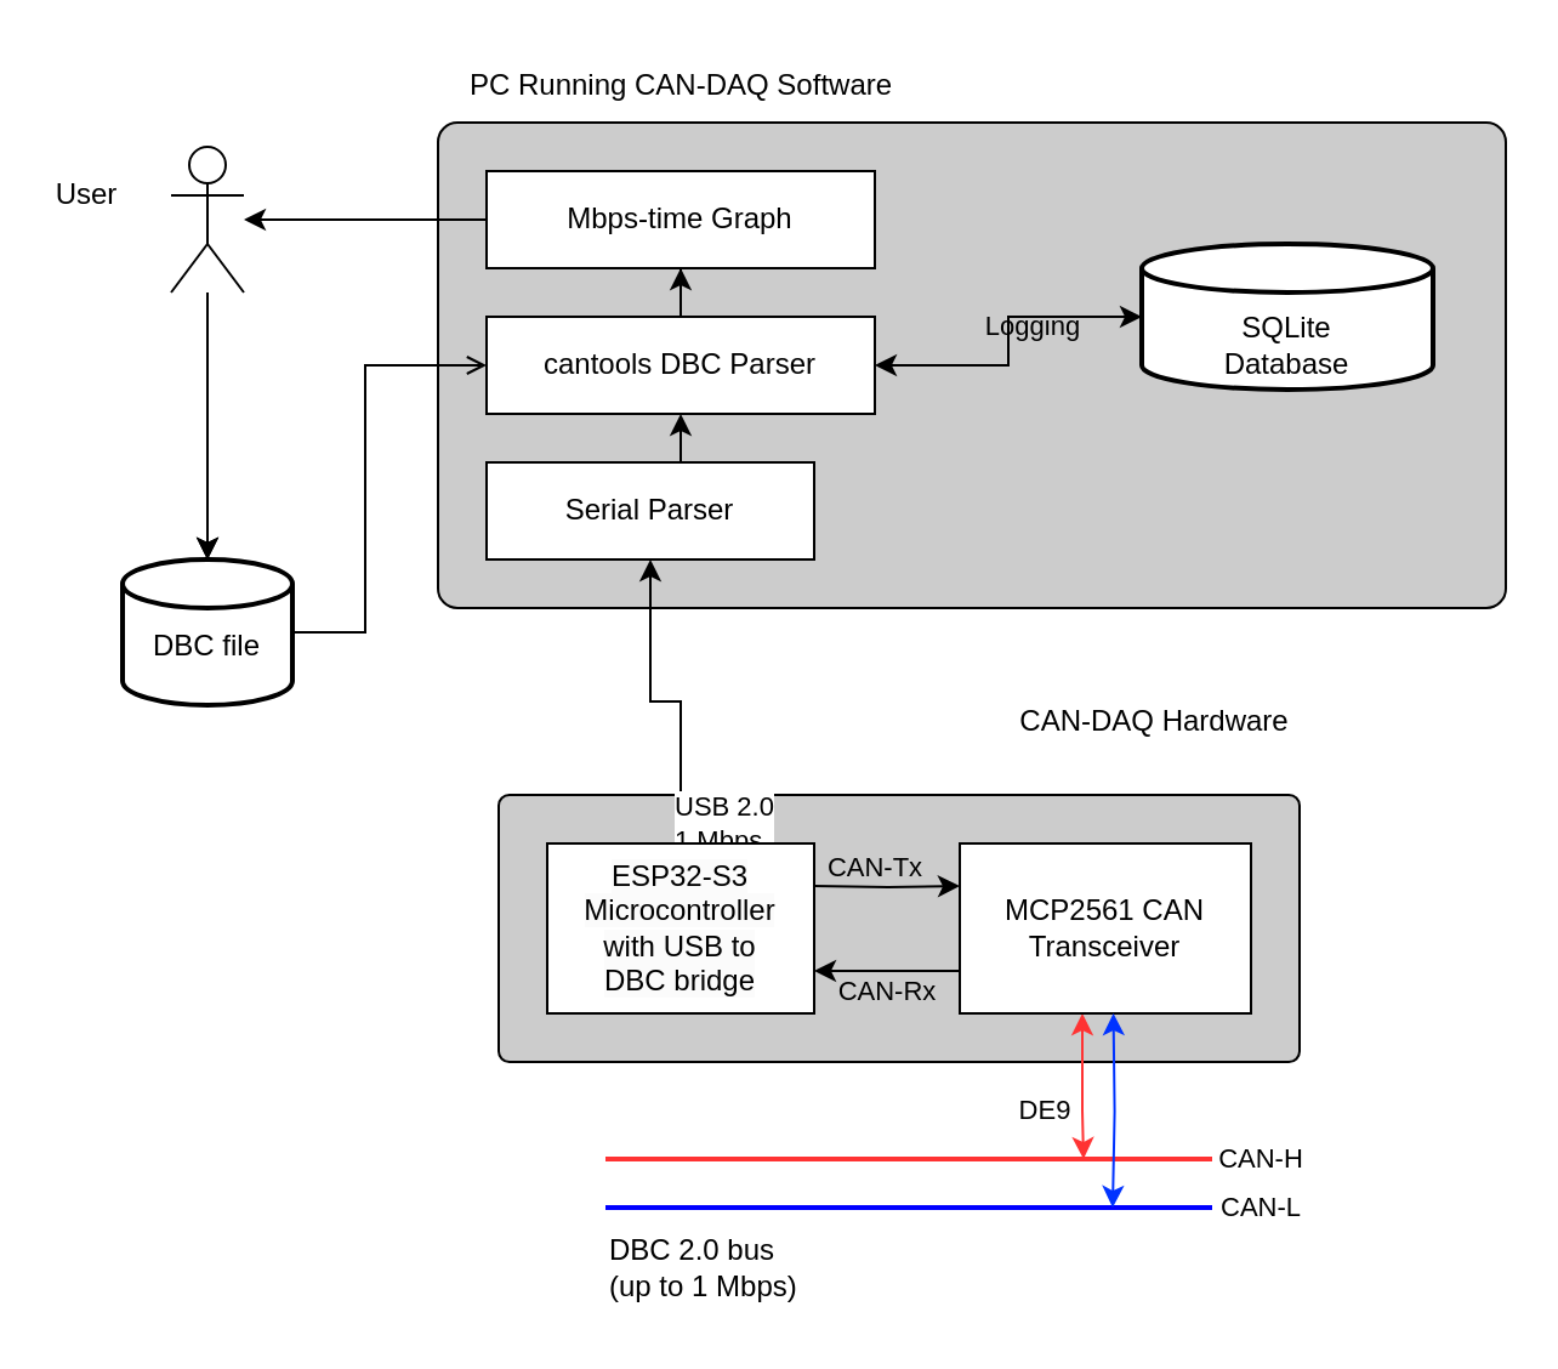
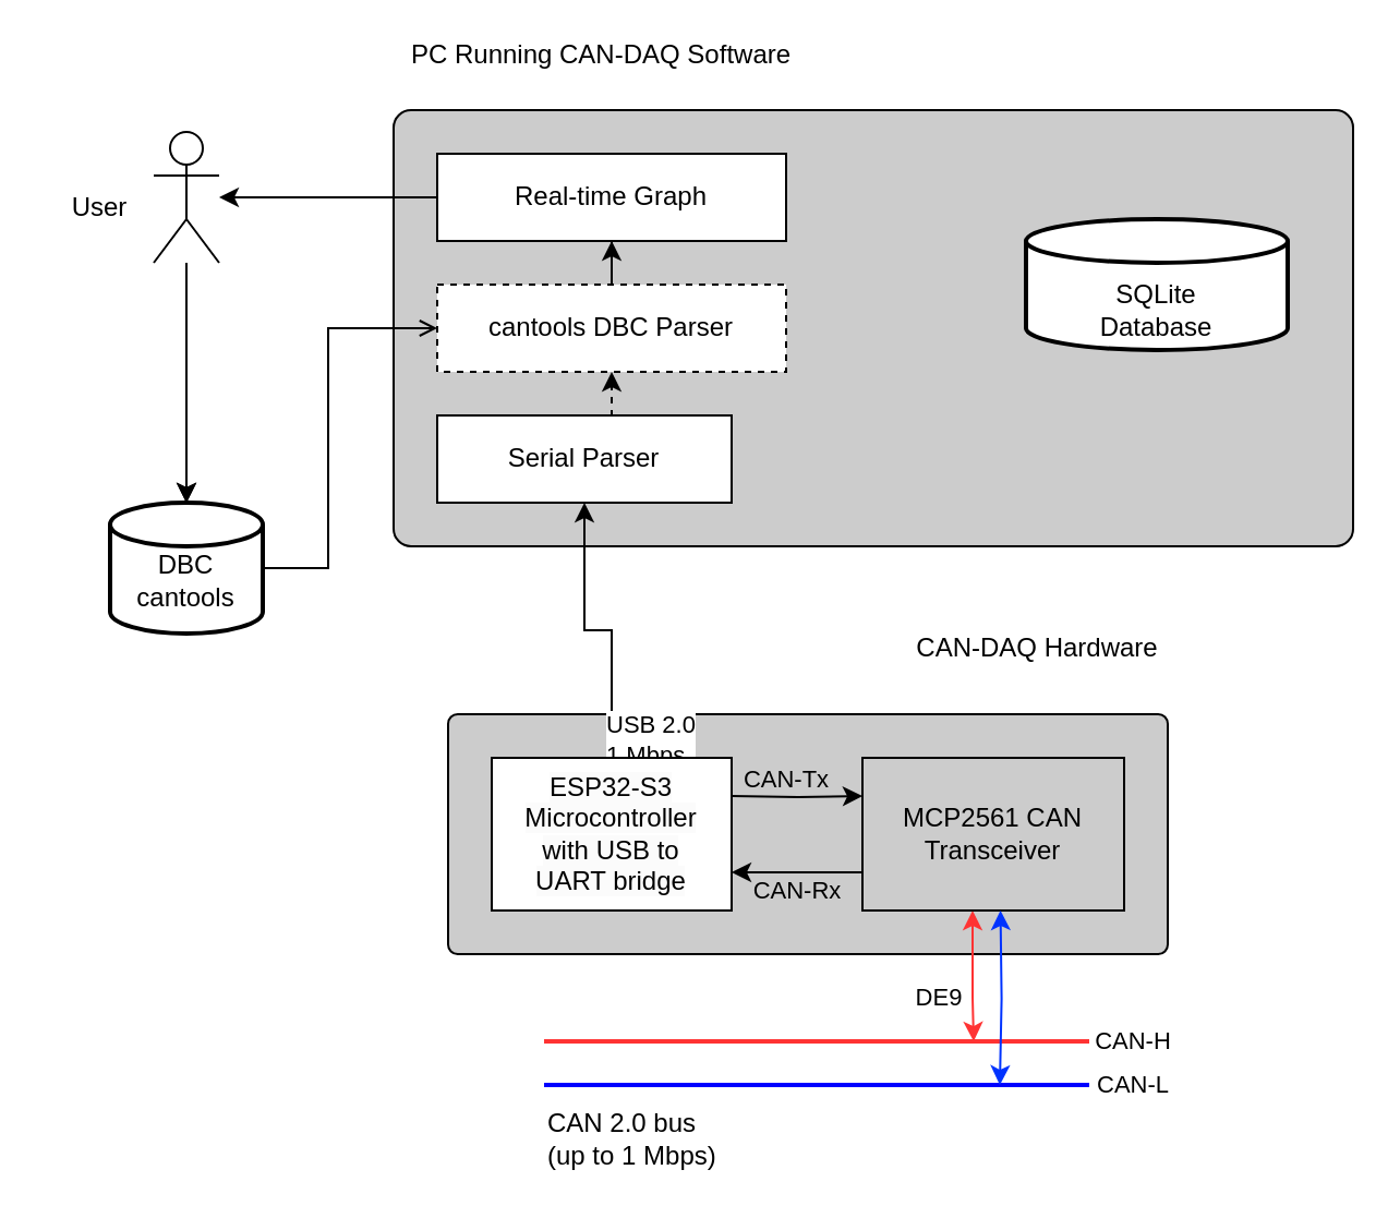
- <mxCell id="24" value="PC Running CAN-DAQ Software" style="text;html=1;align=center;verticalAlign=middle;resizable=0;points=[];autosize=1;strokeColor=none;fillColor=none;" parent="1" vertex="1"><mxGeometry x="180" y="20" width="200" height="30" as="geometry" /></mxCell>
+ <mxCell id="24" value="PC Running CAN-DAQ Software" style="text;html=1;align=center;verticalAlign=middle;resizable=0;points=[];autosize=1;strokeColor=none;fillColor=none;" parent="1" vertex="1"><mxGeometry x="175" y="10" width="200" height="30" as="geometry" /></mxCell>
- <mxCell id="30" value="User" style="text;html=1;align=center;verticalAlign=middle;resizable=0;points=[];autosize=1;strokeColor=none;fillColor=none;" parent="1" vertex="1"><mxGeometry x="10" y="65" width="50" height="30" as="geometry" /></mxCell>
+ <mxCell id="30" value="User" style="text;html=1;align=center;verticalAlign=middle;resizable=0;points=[];autosize=1;strokeColor=none;fillColor=none;" parent="1" vertex="1"><mxGeometry x="20" y="80" width="50" height="30" as="geometry" /></mxCell>
- <mxCell id="19" value="Mbps-time Graph" style="rounded=0;whiteSpace=wrap;html=1;" parent="1" vertex="1"><mxGeometry x="200" y="70" width="160" height="40" as="geometry" /></mxCell>
+ <mxCell id="19" value="Real-time Graph" style="rounded=0;whiteSpace=wrap;html=1;" parent="1" vertex="1"><mxGeometry x="200" y="70" width="160" height="40" as="geometry" /></mxCell>
- <mxCell id="27" value="Logging" style="edgeStyle=orthogonalEdgeStyle;rounded=0;orthogonalLoop=1;jettySize=auto;html=1;exitX=1;exitY=0.5;exitDx=0;exitDy=0;entryX=0;entryY=0.5;entryDx=0;entryDy=0;entryPerimeter=0;labelBackgroundColor=none;startArrow=classic;startFill=1;" parent="1" source="17" target="26" edge="1"><mxGeometry x="0.091" y="-10" relative="1" as="geometry"><mxPoint as="offset" /></mxGeometry></mxCell>
- <mxCell id="17" value="cantools DBC Parser" style="rounded=0;whiteSpace=wrap;html=1;" parent="1" vertex="1"><mxGeometry x="200" y="130" width="160" height="40" as="geometry" /></mxCell>
+ <mxCell id="17" value="cantools DBC Parser" style="rounded=0;whiteSpace=wrap;html=1;dashed=1;" parent="1" vertex="1"><mxGeometry x="200" y="130" width="160" height="40" as="geometry" /></mxCell>
- <mxCell id="14" style="edgeStyle=orthogonalEdgeStyle;rounded=0;orthogonalLoop=1;jettySize=auto;html=1;exitX=0.5;exitY=0;exitDx=0;exitDy=0;entryX=0.5;entryY=1;entryDx=0;entryDy=0;" parent="1" source="15" target="17" edge="1"><mxGeometry relative="1" as="geometry" /></mxCell>
+ <mxCell id="14" style="edgeStyle=orthogonalEdgeStyle;rounded=0;orthogonalLoop=1;jettySize=auto;html=1;exitX=0.5;exitY=0;exitDx=0;exitDy=0;entryX=0.5;entryY=1;entryDx=0;entryDy=0;dashed=1;" parent="1" source="15" target="17" edge="1"><mxGeometry relative="1" as="geometry" /></mxCell>
- <mxCell id="13" value="DBC file" style="strokeWidth=2;html=1;shape=mxgraph.flowchart.database;whiteSpace=wrap;spacingTop=11;" parent="1" vertex="1"><mxGeometry x="50" y="230" width="70" height="60" as="geometry" /></mxCell>
+ <mxCell id="13" value="DBC cantools" style="strokeWidth=2;html=1;shape=mxgraph.flowchart.database;whiteSpace=wrap;spacingTop=11;" parent="1" vertex="1"><mxGeometry x="50" y="230" width="70" height="60" as="geometry" /></mxCell>
- <mxCell id="28" value="&lt;span style=&quot;color: rgb(0, 0, 0); font-family: Helvetica; font-size: 12px; font-style: normal; font-variant-ligatures: normal; font-variant-caps: normal; font-weight: 400; letter-spacing: normal; orphans: 2; text-align: center; text-indent: 0px; text-transform: none; widows: 2; word-spacing: 0px; -webkit-text-stroke-width: 0px; white-space: normal; background-color: rgb(251, 251, 251); text-decoration-thickness: initial; text-decoration-style: initial; text-decoration-color: initial; display: inline !important; float: none;&quot;&gt;ESP32-S3&lt;/span&gt;&lt;br style=&quot;forced-color-adjust: none; color: rgb(0, 0, 0); font-family: Helvetica; font-size: 12px; font-style: normal; font-variant-ligatures: normal; font-variant-caps: normal; font-weight: 400; letter-spacing: normal; orphans: 2; text-align: center; text-indent: 0px; text-transform: none; widows: 2; word-spacing: 0px; -webkit-text-stroke-width: 0px; white-space: normal; background-color: rgb(251, 251, 251); text-decoration-thickness: initial; text-decoration-style: initial; text-decoration-color: initial;&quot;&gt;&lt;span style=&quot;color: rgb(0, 0, 0); font-family: Helvetica; font-size: 12px; font-style: normal; font-variant-ligatures: normal; font-variant-caps: normal; font-weight: 400; letter-spacing: normal; orphans: 2; text-align: center; text-indent: 0px; text-transform: none; widows: 2; word-spacing: 0px; -webkit-text-stroke-width: 0px; white-space: normal; background-color: rgb(251, 251, 251); text-decoration-thickness: initial; text-decoration-style: initial; text-decoration-color: initial; display: inline !important; float: none;&quot;&gt;Microcontroller&lt;/span&gt;&lt;div&gt;&lt;span style=&quot;color: rgb(0, 0, 0); font-family: Helvetica; font-size: 12px; font-style: normal; font-variant-ligatures: normal; font-variant-caps: normal; font-weight: 400; letter-spacing: normal; orphans: 2; text-align: center; text-indent: 0px; text-transform: none; widows: 2; word-spacing: 0px; -webkit-text-stroke-width: 0px; white-space: normal; background-color: rgb(251, 251, 251); text-decoration-thickness: initial; text-decoration-style: initial; text-decoration-color: initial; display: inline !important; float: none;&quot;&gt;with USB to&lt;br&gt;DBC bridge&lt;/span&gt;&lt;/div&gt;" style="rounded=0;whiteSpace=wrap;html=1;" parent="1" vertex="1"><mxGeometry x="225" y="347" width="110" height="70" as="geometry" /></mxCell>
+ <mxCell id="28" value="&lt;span style=&quot;color: rgb(0, 0, 0); font-family: Helvetica; font-size: 12px; font-style: normal; font-variant-ligatures: normal; font-variant-caps: normal; font-weight: 400; letter-spacing: normal; orphans: 2; text-align: center; text-indent: 0px; text-transform: none; widows: 2; word-spacing: 0px; -webkit-text-stroke-width: 0px; white-space: normal; background-color: rgb(251, 251, 251); text-decoration-thickness: initial; text-decoration-style: initial; text-decoration-color: initial; display: inline !important; float: none;&quot;&gt;ESP32-S3&lt;/span&gt;&lt;br style=&quot;forced-color-adjust: none; color: rgb(0, 0, 0); font-family: Helvetica; font-size: 12px; font-style: normal; font-variant-ligatures: normal; font-variant-caps: normal; font-weight: 400; letter-spacing: normal; orphans: 2; text-align: center; text-indent: 0px; text-transform: none; widows: 2; word-spacing: 0px; -webkit-text-stroke-width: 0px; white-space: normal; background-color: rgb(251, 251, 251); text-decoration-thickness: initial; text-decoration-style: initial; text-decoration-color: initial;&quot;&gt;&lt;span style=&quot;color: rgb(0, 0, 0); font-family: Helvetica; font-size: 12px; font-style: normal; font-variant-ligatures: normal; font-variant-caps: normal; font-weight: 400; letter-spacing: normal; orphans: 2; text-align: center; text-indent: 0px; text-transform: none; widows: 2; word-spacing: 0px; -webkit-text-stroke-width: 0px; white-space: normal; background-color: rgb(251, 251, 251); text-decoration-thickness: initial; text-decoration-style: initial; text-decoration-color: initial; display: inline !important; float: none;&quot;&gt;Microcontroller&lt;/span&gt;&lt;div&gt;&lt;span style=&quot;color: rgb(0, 0, 0); font-family: Helvetica; font-size: 12px; font-style: normal; font-variant-ligatures: normal; font-variant-caps: normal; font-weight: 400; letter-spacing: normal; orphans: 2; text-align: center; text-indent: 0px; text-transform: none; widows: 2; word-spacing: 0px; -webkit-text-stroke-width: 0px; white-space: normal; background-color: rgb(251, 251, 251); text-decoration-thickness: initial; text-decoration-style: initial; text-decoration-color: initial; display: inline !important; float: none;&quot;&gt;with USB to&lt;br&gt;UART bridge&lt;/span&gt;&lt;/div&gt;" style="rounded=0;whiteSpace=wrap;html=1;" parent="1" vertex="1"><mxGeometry x="225" y="347" width="110" height="70" as="geometry" /></mxCell>
- <mxCell id="8" value="MCP2561 CAN&lt;br&gt;Transceiver" style="rounded=0;whiteSpace=wrap;html=1;" parent="1" vertex="1"><mxGeometry x="395" y="347" width="120" height="70" as="geometry" /></mxCell>
+ <mxCell id="8" value="MCP2561 CAN&lt;br&gt;Transceiver" style="rounded=0;whiteSpace=wrap;html=1;fillColor=#cccccc;" parent="1" vertex="1"><mxGeometry x="395" y="347" width="120" height="70" as="geometry" /></mxCell>
- <mxCell id="25" value="DBC 2.0 bus&lt;br&gt;(up to 1 Mbps)" style="text;html=1;align=left;verticalAlign=middle;resizable=0;points=[];autosize=1;strokeColor=none;fillColor=none;" parent="1" vertex="1"><mxGeometry x="249" y="502" width="100" height="40" as="geometry" /></mxCell>
+ <mxCell id="25" value="CAN 2.0 bus&lt;br&gt;(up to 1 Mbps)" style="text;html=1;align=left;verticalAlign=middle;resizable=0;points=[];autosize=1;strokeColor=none;fillColor=none;" parent="1" vertex="1"><mxGeometry x="249" y="502" width="100" height="40" as="geometry" /></mxCell>
